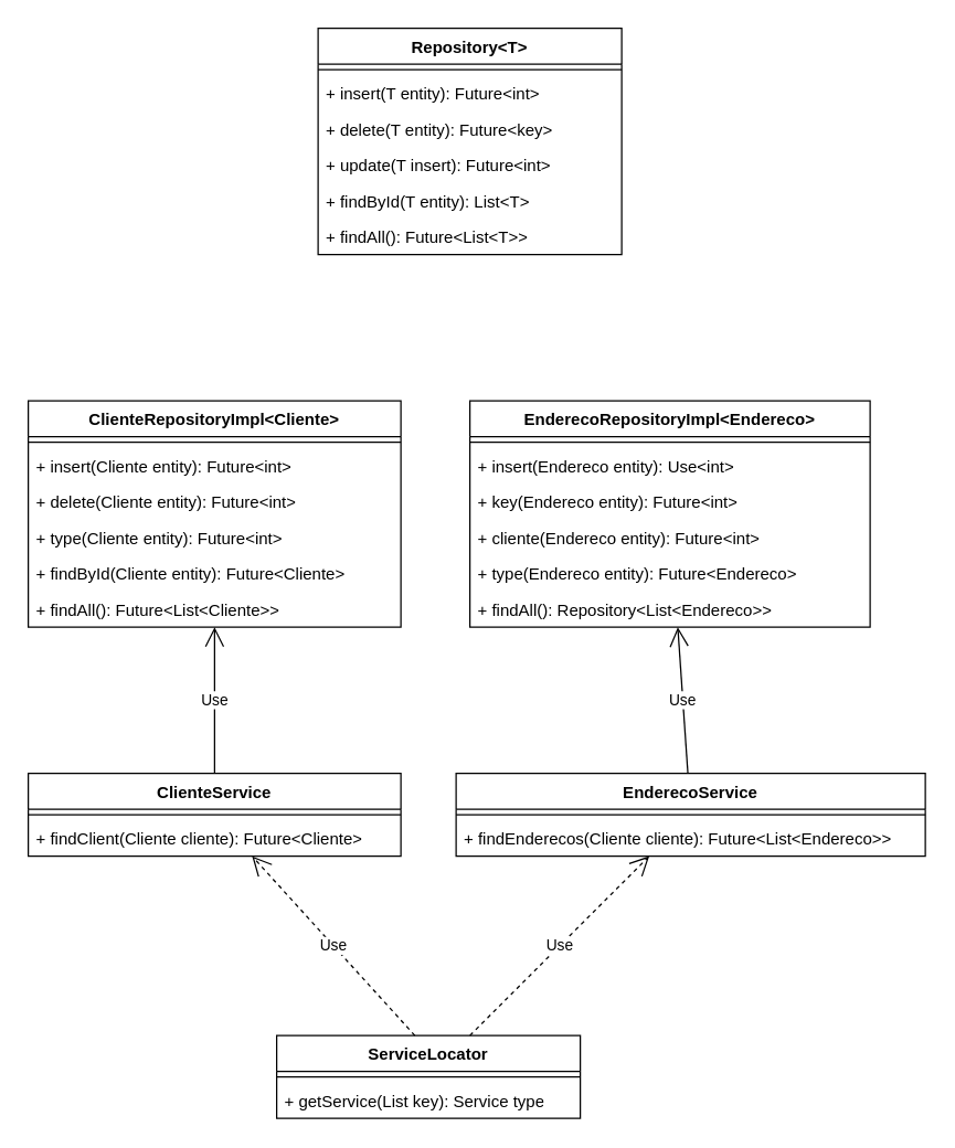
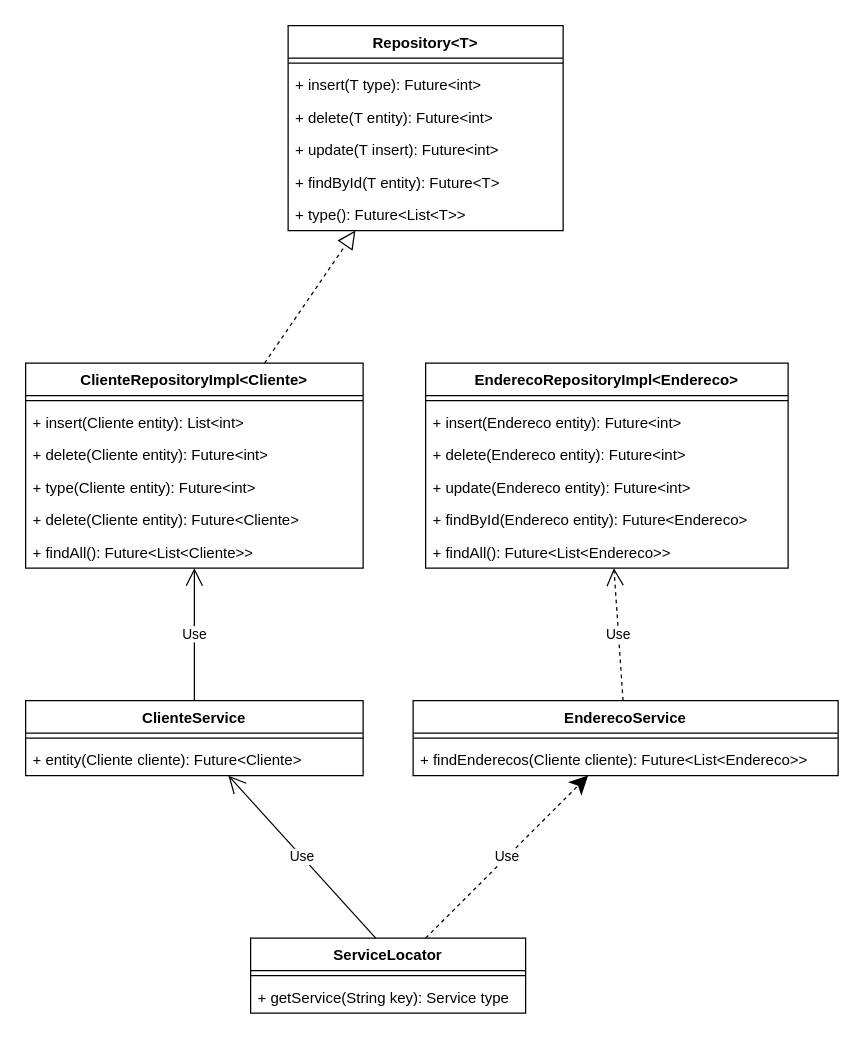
- <mxCell id="4" value="+ insert(T entity): Future&amp;lt;int&amp;gt;" style="text;strokeColor=none;fillColor=none;align=left;verticalAlign=top;spacingLeft=4;spacingRight=4;overflow=hidden;rotatable=0;points=[[0,0.5],[1,0.5]];portConstraint=eastwest;whiteSpace=wrap;html=1;" vertex="1" parent="2"><mxGeometry y="34" width="220" height="26" as="geometry" /></mxCell>
+ <mxCell id="4" value="+ insert(T type): Future&amp;lt;int&amp;gt;" style="text;strokeColor=none;fillColor=none;align=left;verticalAlign=top;spacingLeft=4;spacingRight=4;overflow=hidden;rotatable=0;points=[[0,0.5],[1,0.5]];portConstraint=eastwest;whiteSpace=wrap;html=1;" vertex="1" parent="2"><mxGeometry y="34" width="220" height="26" as="geometry" /></mxCell>
- <mxCell id="5" value="+ delete(T entity): Future&amp;lt;key&amp;gt;" style="text;strokeColor=none;fillColor=none;align=left;verticalAlign=top;spacingLeft=4;spacingRight=4;overflow=hidden;rotatable=0;points=[[0,0.5],[1,0.5]];portConstraint=eastwest;whiteSpace=wrap;html=1;" vertex="1" parent="2"><mxGeometry y="60" width="220" height="26" as="geometry" /></mxCell>
+ <mxCell id="5" value="+ delete(T entity): Future&amp;lt;int&amp;gt;" style="text;strokeColor=none;fillColor=none;align=left;verticalAlign=top;spacingLeft=4;spacingRight=4;overflow=hidden;rotatable=0;points=[[0,0.5],[1,0.5]];portConstraint=eastwest;whiteSpace=wrap;html=1;" vertex="1" parent="2"><mxGeometry y="60" width="220" height="26" as="geometry" /></mxCell>
- <mxCell id="7" value="+ findById(T entity): List&amp;lt;T&amp;gt;" style="text;strokeColor=none;fillColor=none;align=left;verticalAlign=top;spacingLeft=4;spacingRight=4;overflow=hidden;rotatable=0;points=[[0,0.5],[1,0.5]];portConstraint=eastwest;whiteSpace=wrap;html=1;" vertex="1" parent="2"><mxGeometry y="112" width="220" height="26" as="geometry" /></mxCell>
+ <mxCell id="7" value="+ findById(T entity): Future&amp;lt;T&amp;gt;" style="text;strokeColor=none;fillColor=none;align=left;verticalAlign=top;spacingLeft=4;spacingRight=4;overflow=hidden;rotatable=0;points=[[0,0.5],[1,0.5]];portConstraint=eastwest;whiteSpace=wrap;html=1;" vertex="1" parent="2"><mxGeometry y="112" width="220" height="26" as="geometry" /></mxCell>
- <mxCell id="8" value="+ findAll(): Future&amp;lt;List&amp;lt;T&amp;gt;&amp;gt;" style="text;strokeColor=none;fillColor=none;align=left;verticalAlign=top;spacingLeft=4;spacingRight=4;overflow=hidden;rotatable=0;points=[[0,0.5],[1,0.5]];portConstraint=eastwest;whiteSpace=wrap;html=1;" vertex="1" parent="2"><mxGeometry y="138" width="220" height="26" as="geometry" /></mxCell>
+ <mxCell id="8" value="+ type(): Future&amp;lt;List&amp;lt;T&amp;gt;&amp;gt;" style="text;strokeColor=none;fillColor=none;align=left;verticalAlign=top;spacingLeft=4;spacingRight=4;overflow=hidden;rotatable=0;points=[[0,0.5],[1,0.5]];portConstraint=eastwest;whiteSpace=wrap;html=1;" vertex="1" parent="2"><mxGeometry y="138" width="220" height="26" as="geometry" /></mxCell>
+ <mxCell id="16" value="" style="endArrow=block;dashed=1;endFill=0;endSize=12;html=1;rounded=0;" edge="1" parent="1" source="9" target="2"><mxGeometry width="160" relative="1" as="geometry"><mxPoint x="340" y="320" as="sourcePoint" /><mxPoint x="460" y="120" as="targetPoint" /></mxGeometry></mxCell>
- <mxCell id="11" value="+ insert(Cliente entity): Future&amp;lt;int&amp;gt;" style="text;strokeColor=none;fillColor=none;align=left;verticalAlign=top;spacingLeft=4;spacingRight=4;overflow=hidden;rotatable=0;points=[[0,0.5],[1,0.5]];portConstraint=eastwest;whiteSpace=wrap;html=1;" vertex="1" parent="9"><mxGeometry y="34" width="270" height="26" as="geometry" /></mxCell>
+ <mxCell id="11" value="+ insert(Cliente entity): List&amp;lt;int&amp;gt;" style="text;strokeColor=none;fillColor=none;align=left;verticalAlign=top;spacingLeft=4;spacingRight=4;overflow=hidden;rotatable=0;points=[[0,0.5],[1,0.5]];portConstraint=eastwest;whiteSpace=wrap;html=1;" vertex="1" parent="9"><mxGeometry y="34" width="270" height="26" as="geometry" /></mxCell>
- <mxCell id="19" value="+ insert(Endereco entity): Use&amp;lt;int&amp;gt;" style="text;strokeColor=none;fillColor=none;align=left;verticalAlign=top;spacingLeft=4;spacingRight=4;overflow=hidden;rotatable=0;points=[[0,0.5],[1,0.5]];portConstraint=eastwest;whiteSpace=wrap;html=1;" vertex="1" parent="17"><mxGeometry y="34" width="290" height="26" as="geometry" /></mxCell>
+ <mxCell id="19" value="+ insert(Endereco entity): Future&amp;lt;int&amp;gt;" style="text;strokeColor=none;fillColor=none;align=left;verticalAlign=top;spacingLeft=4;spacingRight=4;overflow=hidden;rotatable=0;points=[[0,0.5],[1,0.5]];portConstraint=eastwest;whiteSpace=wrap;html=1;" vertex="1" parent="17"><mxGeometry y="34" width="290" height="26" as="geometry" /></mxCell>
- <mxCell id="20" value="+ key(Endereco&amp;nbsp;entity): Future&amp;lt;int&amp;gt;" style="text;strokeColor=none;fillColor=none;align=left;verticalAlign=top;spacingLeft=4;spacingRight=4;overflow=hidden;rotatable=0;points=[[0,0.5],[1,0.5]];portConstraint=eastwest;whiteSpace=wrap;html=1;" vertex="1" parent="17"><mxGeometry y="60" width="290" height="26" as="geometry" /></mxCell>
+ <mxCell id="20" value="+ delete(Endereco&amp;nbsp;entity): Future&amp;lt;int&amp;gt;" style="text;strokeColor=none;fillColor=none;align=left;verticalAlign=top;spacingLeft=4;spacingRight=4;overflow=hidden;rotatable=0;points=[[0,0.5],[1,0.5]];portConstraint=eastwest;whiteSpace=wrap;html=1;" vertex="1" parent="17"><mxGeometry y="60" width="290" height="26" as="geometry" /></mxCell>
- <mxCell id="21" value="+ cliente(Endereco&amp;nbsp;entity): Future&amp;lt;int&amp;gt;" style="text;strokeColor=none;fillColor=none;align=left;verticalAlign=top;spacingLeft=4;spacingRight=4;overflow=hidden;rotatable=0;points=[[0,0.5],[1,0.5]];portConstraint=eastwest;whiteSpace=wrap;html=1;" vertex="1" parent="17"><mxGeometry y="86" width="290" height="26" as="geometry" /></mxCell>
+ <mxCell id="21" value="+ update(Endereco&amp;nbsp;entity): Future&amp;lt;int&amp;gt;" style="text;strokeColor=none;fillColor=none;align=left;verticalAlign=top;spacingLeft=4;spacingRight=4;overflow=hidden;rotatable=0;points=[[0,0.5],[1,0.5]];portConstraint=eastwest;whiteSpace=wrap;html=1;" vertex="1" parent="17"><mxGeometry y="86" width="290" height="26" as="geometry" /></mxCell>
- <mxCell id="22" value="+ type(Endereco&amp;nbsp;entity): Future&amp;lt;Endereco&amp;gt;" style="text;strokeColor=none;fillColor=none;align=left;verticalAlign=top;spacingLeft=4;spacingRight=4;overflow=hidden;rotatable=0;points=[[0,0.5],[1,0.5]];portConstraint=eastwest;whiteSpace=wrap;html=1;" vertex="1" parent="17"><mxGeometry y="112" width="290" height="26" as="geometry" /></mxCell>
+ <mxCell id="22" value="+ findById(Endereco&amp;nbsp;entity): Future&amp;lt;Endereco&amp;gt;" style="text;strokeColor=none;fillColor=none;align=left;verticalAlign=top;spacingLeft=4;spacingRight=4;overflow=hidden;rotatable=0;points=[[0,0.5],[1,0.5]];portConstraint=eastwest;whiteSpace=wrap;html=1;" vertex="1" parent="17"><mxGeometry y="112" width="290" height="26" as="geometry" /></mxCell>
- <mxCell id="14" value="+ findById(Cliente&amp;nbsp;entity): Future&amp;lt;Cliente&amp;gt;" style="text;strokeColor=none;fillColor=none;align=left;verticalAlign=top;spacingLeft=4;spacingRight=4;overflow=hidden;rotatable=0;points=[[0,0.5],[1,0.5]];portConstraint=eastwest;whiteSpace=wrap;html=1;" vertex="1" parent="9"><mxGeometry y="112" width="270" height="26" as="geometry" /></mxCell>
+ <mxCell id="14" value="+ delete(Cliente&amp;nbsp;entity): Future&amp;lt;Cliente&amp;gt;" style="text;strokeColor=none;fillColor=none;align=left;verticalAlign=top;spacingLeft=4;spacingRight=4;overflow=hidden;rotatable=0;points=[[0,0.5],[1,0.5]];portConstraint=eastwest;whiteSpace=wrap;html=1;" vertex="1" parent="9"><mxGeometry y="112" width="270" height="26" as="geometry" /></mxCell>
- <mxCell id="23" value="+ findAll(): Repository&amp;lt;List&amp;lt;Endereco&amp;gt;&amp;gt;" style="text;strokeColor=none;fillColor=none;align=left;verticalAlign=top;spacingLeft=4;spacingRight=4;overflow=hidden;rotatable=0;points=[[0,0.5],[1,0.5]];portConstraint=eastwest;whiteSpace=wrap;html=1;" vertex="1" parent="17"><mxGeometry y="138" width="290" height="26" as="geometry" /></mxCell>
+ <mxCell id="23" value="+ findAll(): Future&amp;lt;List&amp;lt;Endereco&amp;gt;&amp;gt;" style="text;strokeColor=none;fillColor=none;align=left;verticalAlign=top;spacingLeft=4;spacingRight=4;overflow=hidden;rotatable=0;points=[[0,0.5],[1,0.5]];portConstraint=eastwest;whiteSpace=wrap;html=1;" vertex="1" parent="17"><mxGeometry y="138" width="290" height="26" as="geometry" /></mxCell>
- <mxCell id="31" value="Use" style="endArrow=open;endSize=12;dashed=0;html=1;rounded=0;" edge="1" parent="1" source="28" target="17"><mxGeometry width="160" relative="1" as="geometry"><mxPoint x="485" y="557" as="sourcePoint" /><mxPoint x="440" y="410" as="targetPoint" /></mxGeometry></mxCell>
+ <mxCell id="31" value="Use" style="endArrow=open;endSize=12;dashed=1;html=1;rounded=0;" edge="1" parent="1" source="28" target="17"><mxGeometry width="160" relative="1" as="geometry"><mxPoint x="485" y="557" as="sourcePoint" /><mxPoint x="440" y="410" as="targetPoint" /></mxGeometry></mxCell>
- <mxCell id="26" value="+ findClient(Cliente cliente): Future&amp;lt;Cliente&amp;gt;" style="text;strokeColor=none;fillColor=none;align=left;verticalAlign=top;spacingLeft=4;spacingRight=4;overflow=hidden;rotatable=0;points=[[0,0.5],[1,0.5]];portConstraint=eastwest;whiteSpace=wrap;html=1;" vertex="1" parent="24"><mxGeometry y="34" width="270" height="26" as="geometry" /></mxCell>
+ <mxCell id="26" value="+ entity(Cliente cliente): Future&amp;lt;Cliente&amp;gt;" style="text;strokeColor=none;fillColor=none;align=left;verticalAlign=top;spacingLeft=4;spacingRight=4;overflow=hidden;rotatable=0;points=[[0,0.5],[1,0.5]];portConstraint=eastwest;whiteSpace=wrap;html=1;" vertex="1" parent="24"><mxGeometry y="34" width="270" height="26" as="geometry" /></mxCell>
- <mxCell id="36" value="Use" style="endArrow=open;endSize=12;dashed=1;html=1;rounded=0;" edge="1" parent="1" source="32" target="28"><mxGeometry width="160" relative="1" as="geometry"><mxPoint x="330" y="790" as="sourcePoint" /><mxPoint x="191" y="630" as="targetPoint" /></mxGeometry></mxCell>
+ <mxCell id="36" value="Use" style="endArrow=classic;endSize=12;dashed=1;html=1;rounded=0;" edge="1" parent="1" source="32" target="28"><mxGeometry width="160" relative="1" as="geometry"><mxPoint x="330" y="790" as="sourcePoint" /><mxPoint x="191" y="630" as="targetPoint" /></mxGeometry></mxCell>
- <mxCell id="35" value="Use" style="endArrow=open;endSize=12;dashed=1;html=1;rounded=0;exitX=0.455;exitY=0;exitDx=0;exitDy=0;exitPerimeter=0;" edge="1" parent="1" source="32" target="24"><mxGeometry width="160" relative="1" as="geometry"><mxPoint x="280" y="690" as="sourcePoint" /><mxPoint x="440" y="690" as="targetPoint" /></mxGeometry></mxCell>
+ <mxCell id="35" value="Use" style="endArrow=open;endSize=12;dashed=0;html=1;rounded=0;exitX=0.455;exitY=0;exitDx=0;exitDy=0;exitPerimeter=0;" edge="1" parent="1" source="32" target="24"><mxGeometry width="160" relative="1" as="geometry"><mxPoint x="280" y="690" as="sourcePoint" /><mxPoint x="440" y="690" as="targetPoint" /></mxGeometry></mxCell>
- <mxCell id="34" value="+ getService(List key): Service type" style="text;strokeColor=none;fillColor=none;align=left;verticalAlign=top;spacingLeft=4;spacingRight=4;overflow=hidden;rotatable=0;points=[[0,0.5],[1,0.5]];portConstraint=eastwest;whiteSpace=wrap;html=1;" vertex="1" parent="32"><mxGeometry y="34" width="220" height="26" as="geometry" /></mxCell>
+ <mxCell id="34" value="+ getService(String key): Service type" style="text;strokeColor=none;fillColor=none;align=left;verticalAlign=top;spacingLeft=4;spacingRight=4;overflow=hidden;rotatable=0;points=[[0,0.5],[1,0.5]];portConstraint=eastwest;whiteSpace=wrap;html=1;" vertex="1" parent="32"><mxGeometry y="34" width="220" height="26" as="geometry" /></mxCell>
